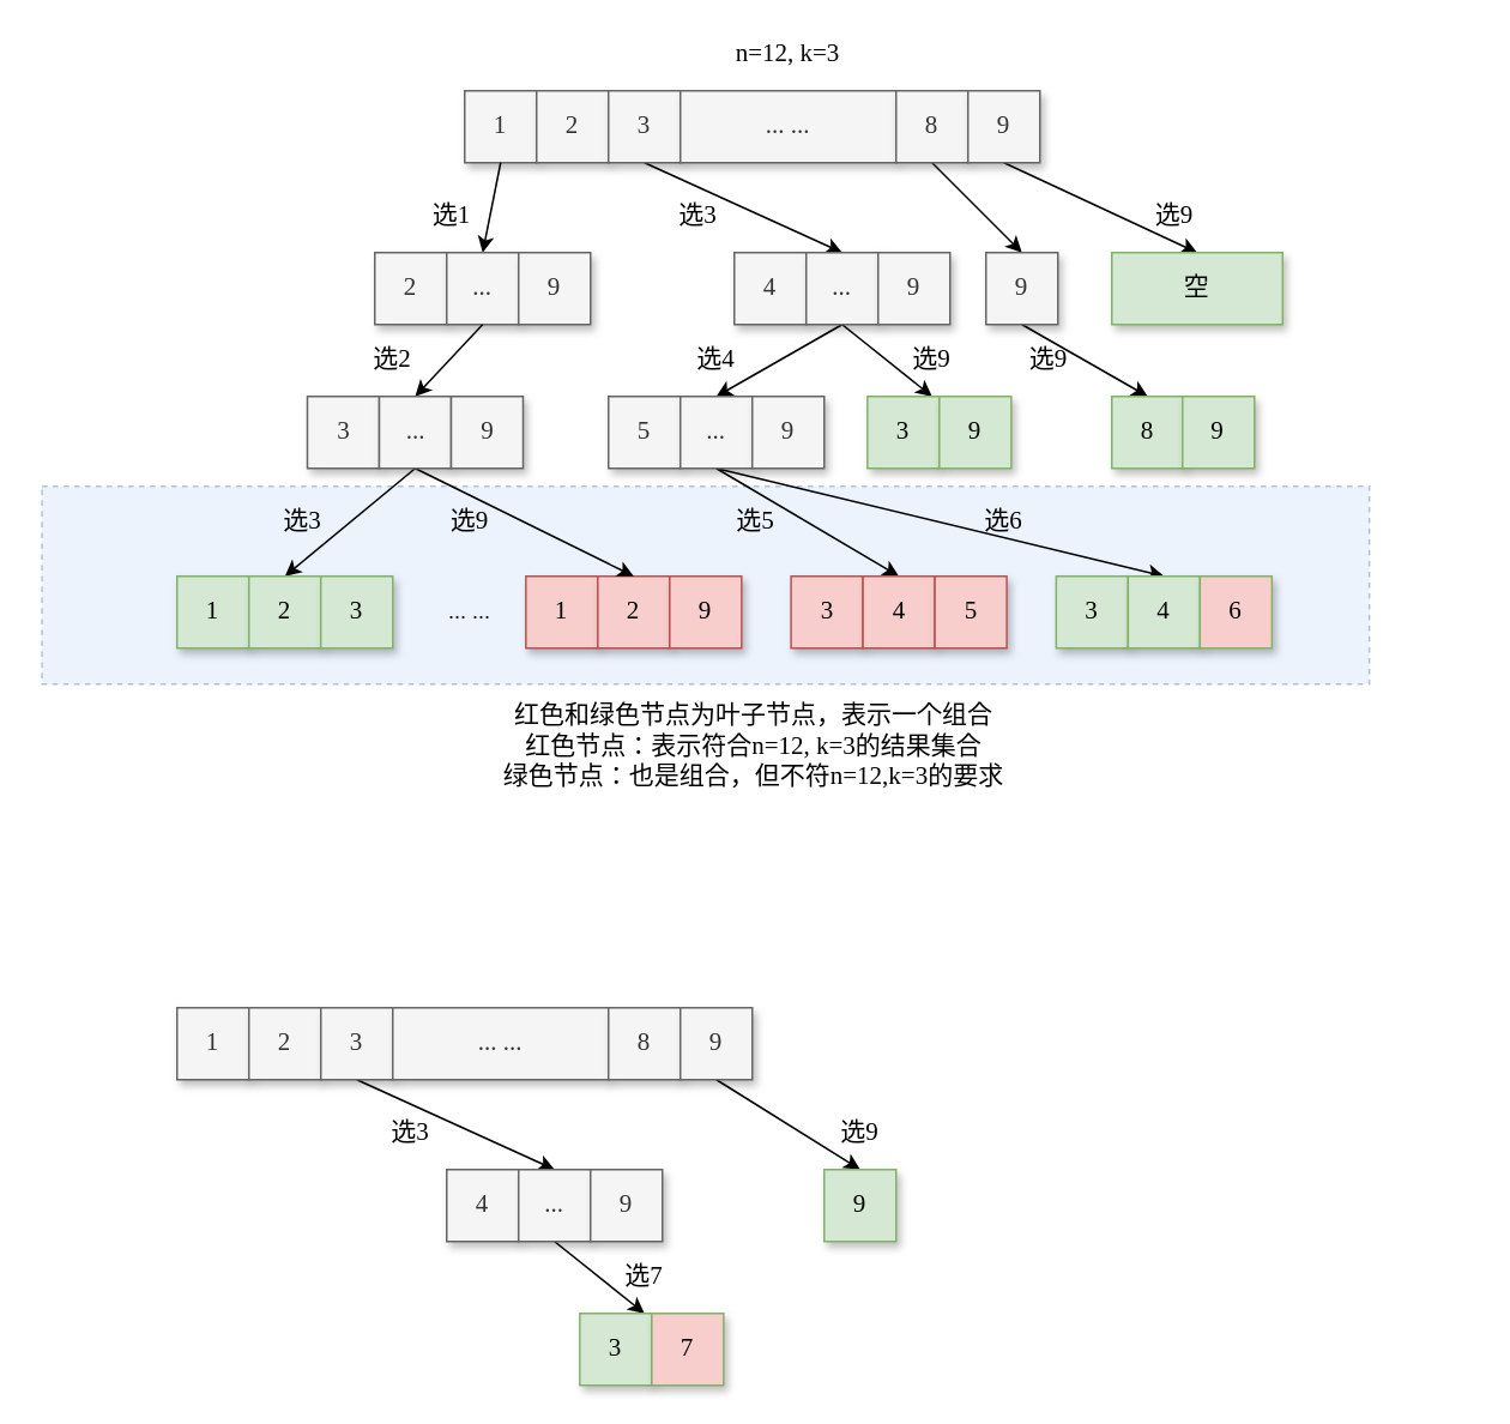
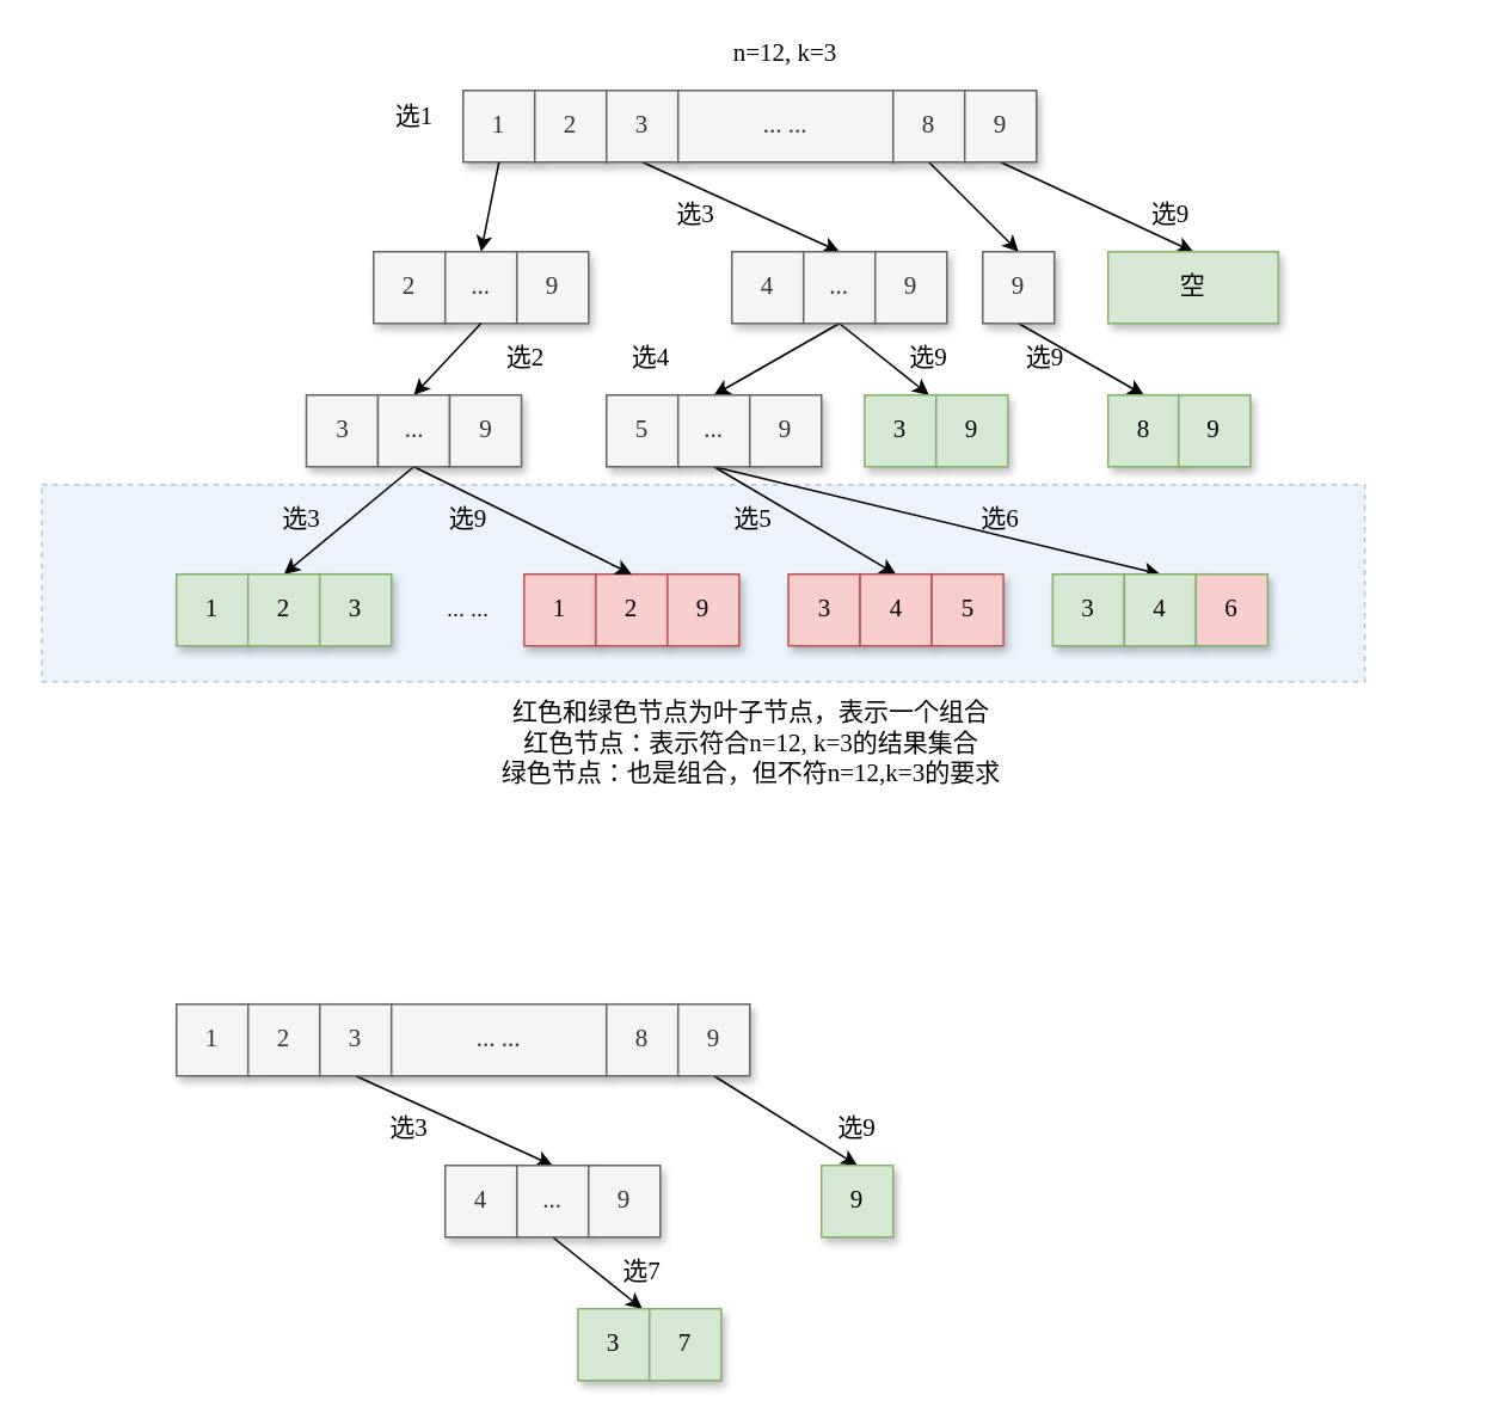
- <mxCell id="12" value="选1" style="text;html=1;strokeColor=none;fillColor=none;align=center;verticalAlign=middle;whiteSpace=wrap;rounded=0;shadow=1;fontFamily=Comic Sans MS;fontSize=14;" parent="1" vertex="1"><mxGeometry x="230.5" y="110" width="40" height="20" as="geometry" /></mxCell>
+ <mxCell id="12" value="选1" style="text;html=1;strokeColor=none;fillColor=none;align=center;verticalAlign=middle;whiteSpace=wrap;rounded=0;shadow=1;fontFamily=Comic Sans MS;fontSize=14;" parent="1" vertex="1"><mxGeometry x="210.5" y="55" width="40" height="20" as="geometry" /></mxCell>
- <mxCell id="13" value="选2" style="text;html=1;strokeColor=none;fillColor=none;align=center;verticalAlign=middle;whiteSpace=wrap;rounded=0;shadow=1;fontFamily=Comic Sans MS;fontSize=14;" parent="1" vertex="1"><mxGeometry x="198" y="190" width="40" height="20" as="geometry" /></mxCell>
+ <mxCell id="13" value="选2" style="text;html=1;strokeColor=none;fillColor=none;align=center;verticalAlign=middle;whiteSpace=wrap;rounded=0;shadow=1;fontFamily=Comic Sans MS;fontSize=14;" parent="1" vertex="1"><mxGeometry x="273" y="190" width="40" height="20" as="geometry" /></mxCell>
- <mxCell id="46" value="选4" style="text;html=1;strokeColor=none;fillColor=none;align=center;verticalAlign=middle;whiteSpace=wrap;rounded=0;shadow=1;fontFamily=Comic Sans MS;fontSize=14;" parent="1" vertex="1"><mxGeometry x="378" y="190" width="40" height="20" as="geometry" /></mxCell>
+ <mxCell id="46" value="选4" style="text;html=1;strokeColor=none;fillColor=none;align=center;verticalAlign=middle;whiteSpace=wrap;rounded=0;shadow=1;fontFamily=Comic Sans MS;fontSize=14;" parent="1" vertex="1"><mxGeometry x="343" y="190" width="40" height="20" as="geometry" /></mxCell>
- <mxCell id="82" value="&lt;font style=&quot;font-size: 14px&quot; face=&quot;Comic Sans MS&quot;&gt;7&lt;/font&gt;" style="rounded=0;whiteSpace=wrap;html=1;fillColor=#f8cecc;strokeColor=#82b366;shadow=1;" vertex="1" parent="1"><mxGeometry x="362.06" y="730" width="40" height="40" as="geometry" /></mxCell>
+ <mxCell id="82" value="&lt;font style=&quot;font-size: 14px&quot; face=&quot;Comic Sans MS&quot;&gt;7&lt;/font&gt;" style="rounded=0;whiteSpace=wrap;html=1;fillColor=#d5e8d4;strokeColor=#82b366;shadow=1;" vertex="1" parent="1"><mxGeometry x="362.06" y="730" width="40" height="40" as="geometry" /></mxCell>
